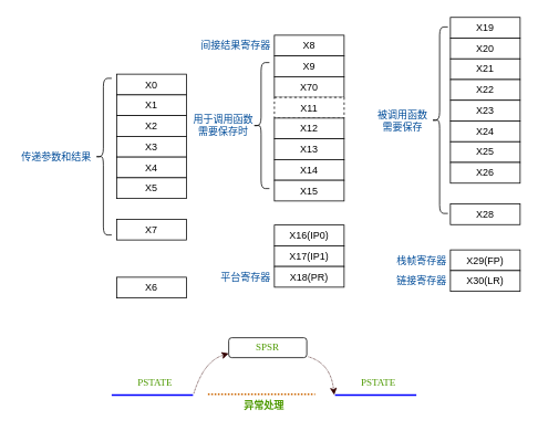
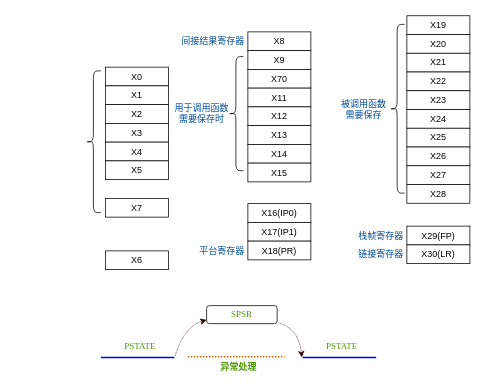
- <mxCell id="15" value="X11" style="rounded=0;whiteSpace=wrap;html=1;fillColor=default;dashed=1;" parent="1" vertex="1"><mxGeometry x="330" y="117" width="84" height="25" as="geometry" /></mxCell>
+ <mxCell id="15" value="X11" style="rounded=0;whiteSpace=wrap;html=1;fillColor=default;" parent="1" vertex="1"><mxGeometry x="330" y="117" width="84" height="25" as="geometry" /></mxCell>
- <mxCell id="11" value="&lt;font color=&quot;#004c99&quot;&gt;传递参数和结果&lt;/font&gt;" style="text;html=1;align=center;verticalAlign=middle;resizable=0;points=[];autosize=1;strokeColor=none;fillColor=none;" parent="1" vertex="1"><mxGeometry x="20" y="179.5" width="94" height="18" as="geometry" /></mxCell>
+ <mxCell id="37" value="X27" style="rounded=0;whiteSpace=wrap;html=1;fillColor=default;" parent="1" vertex="1"><mxGeometry x="542" y="220.5" width="84" height="25" as="geometry" /></mxCell>
